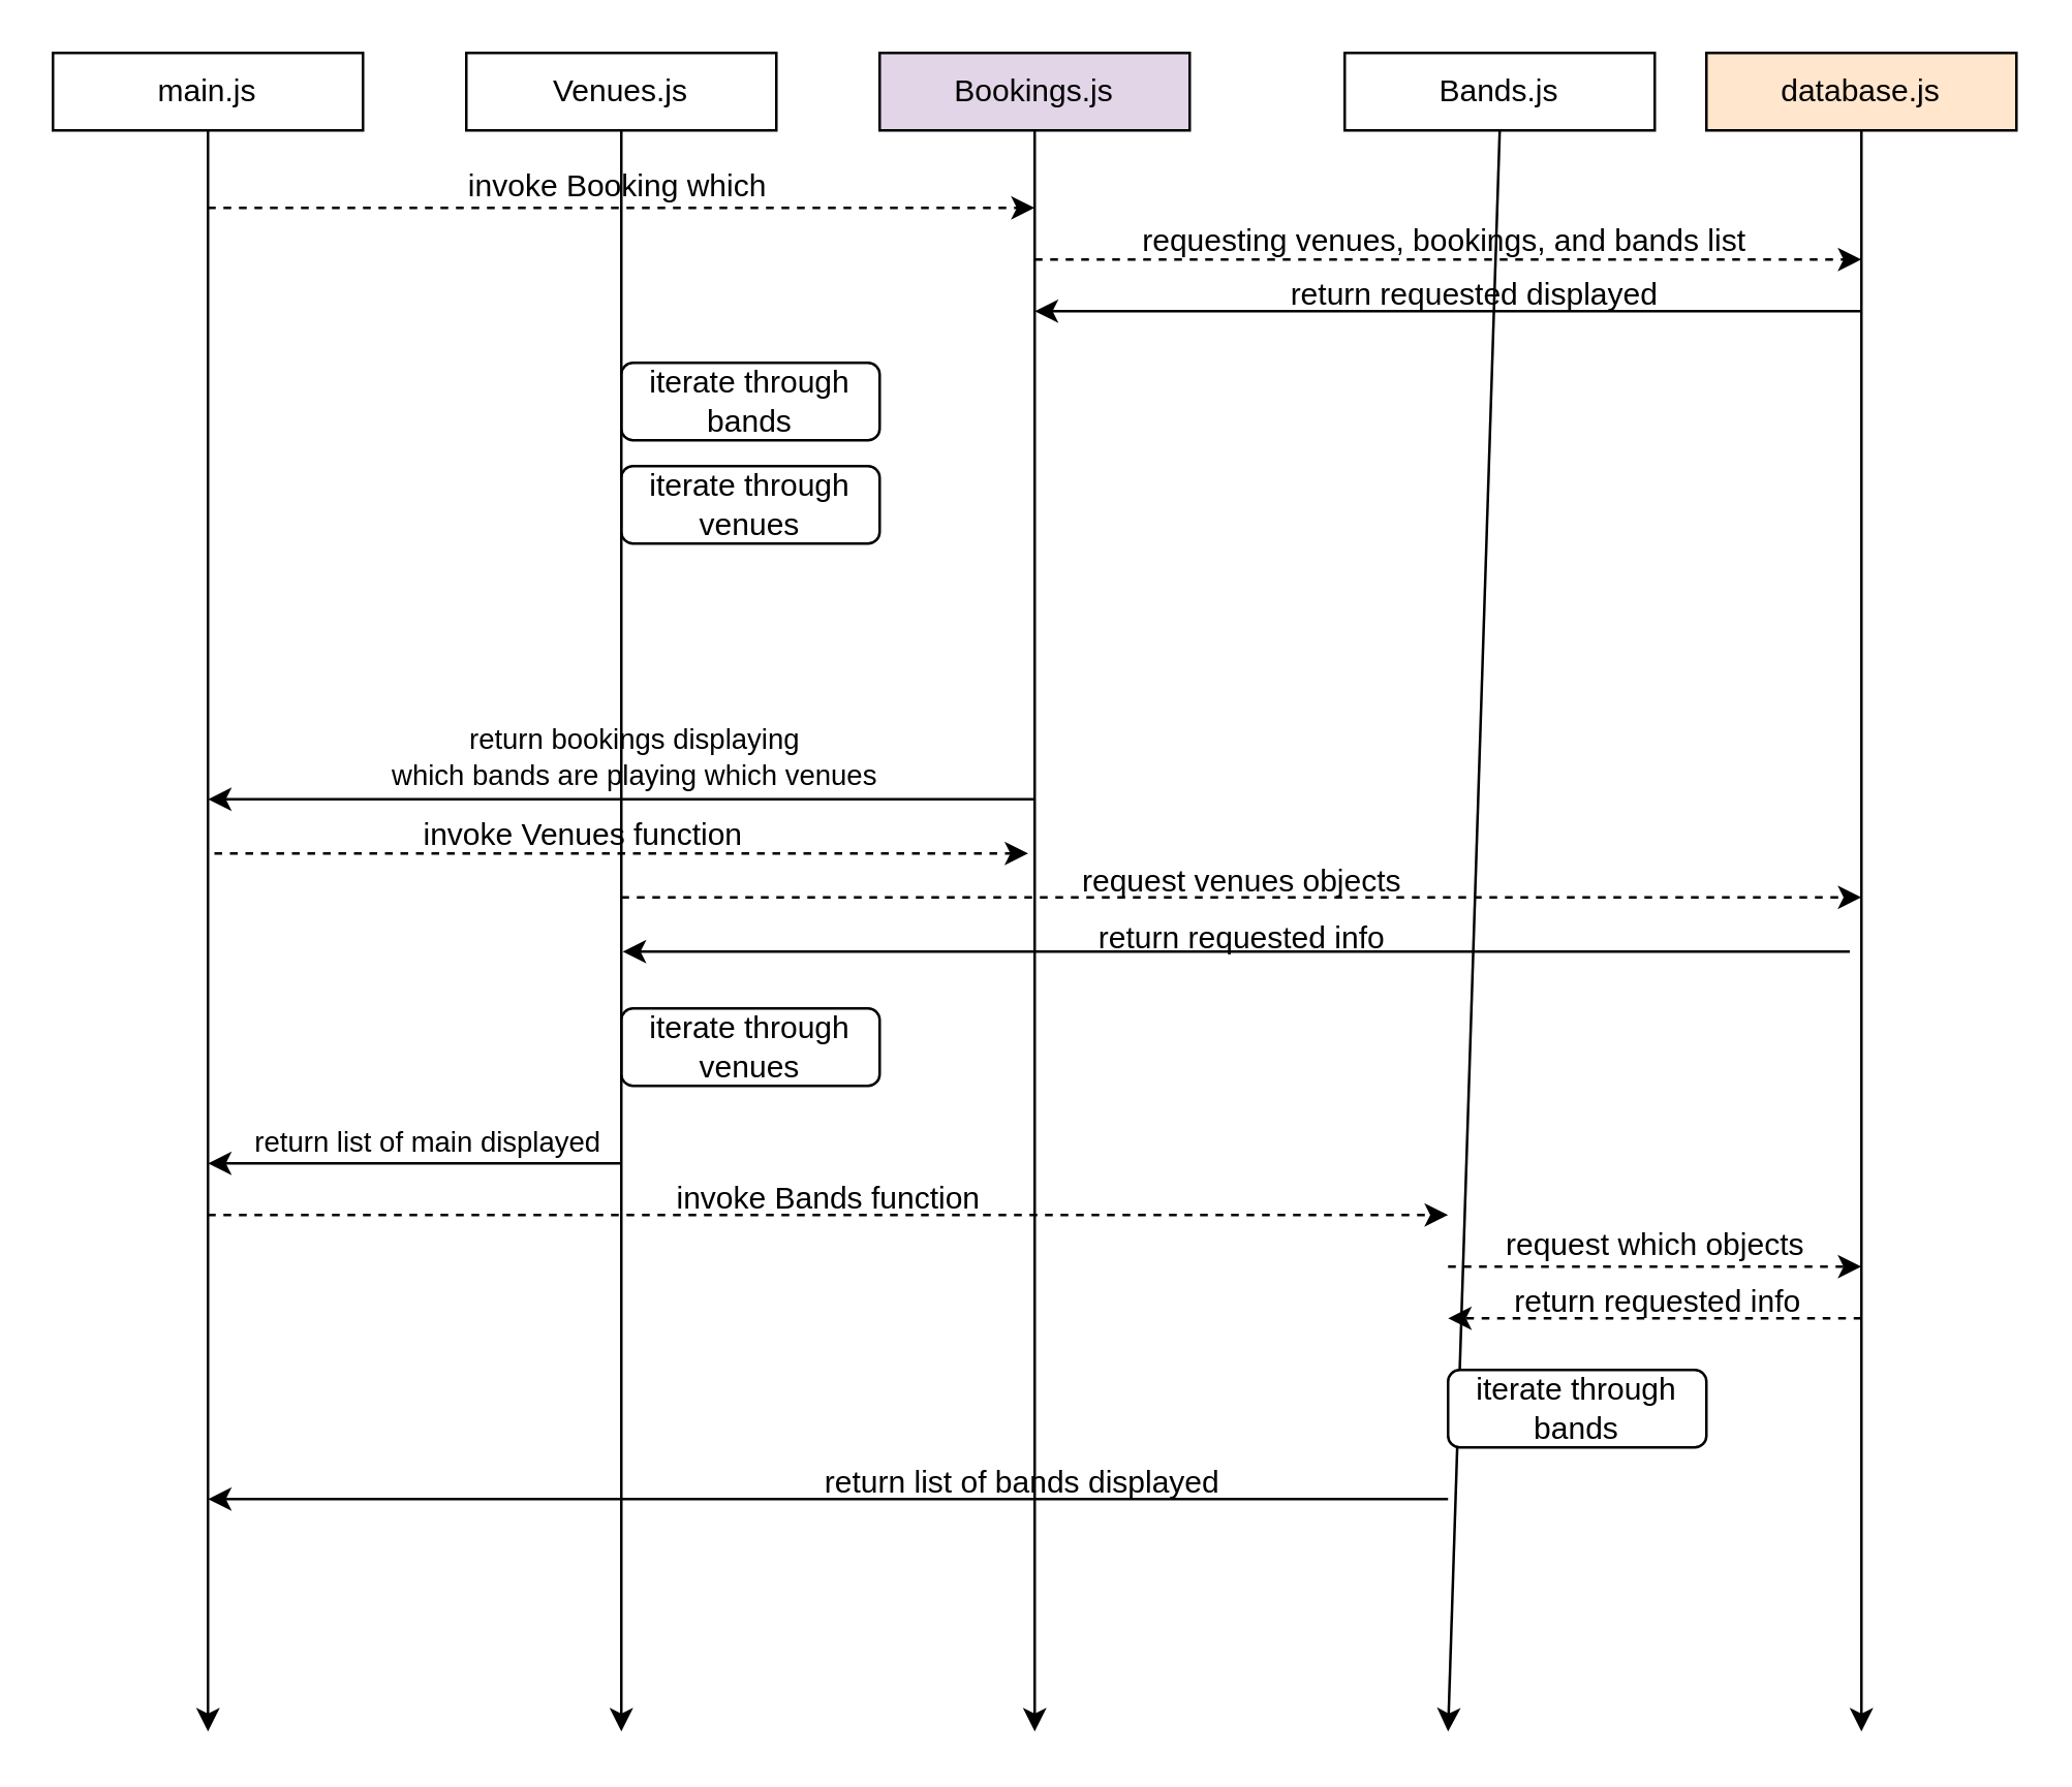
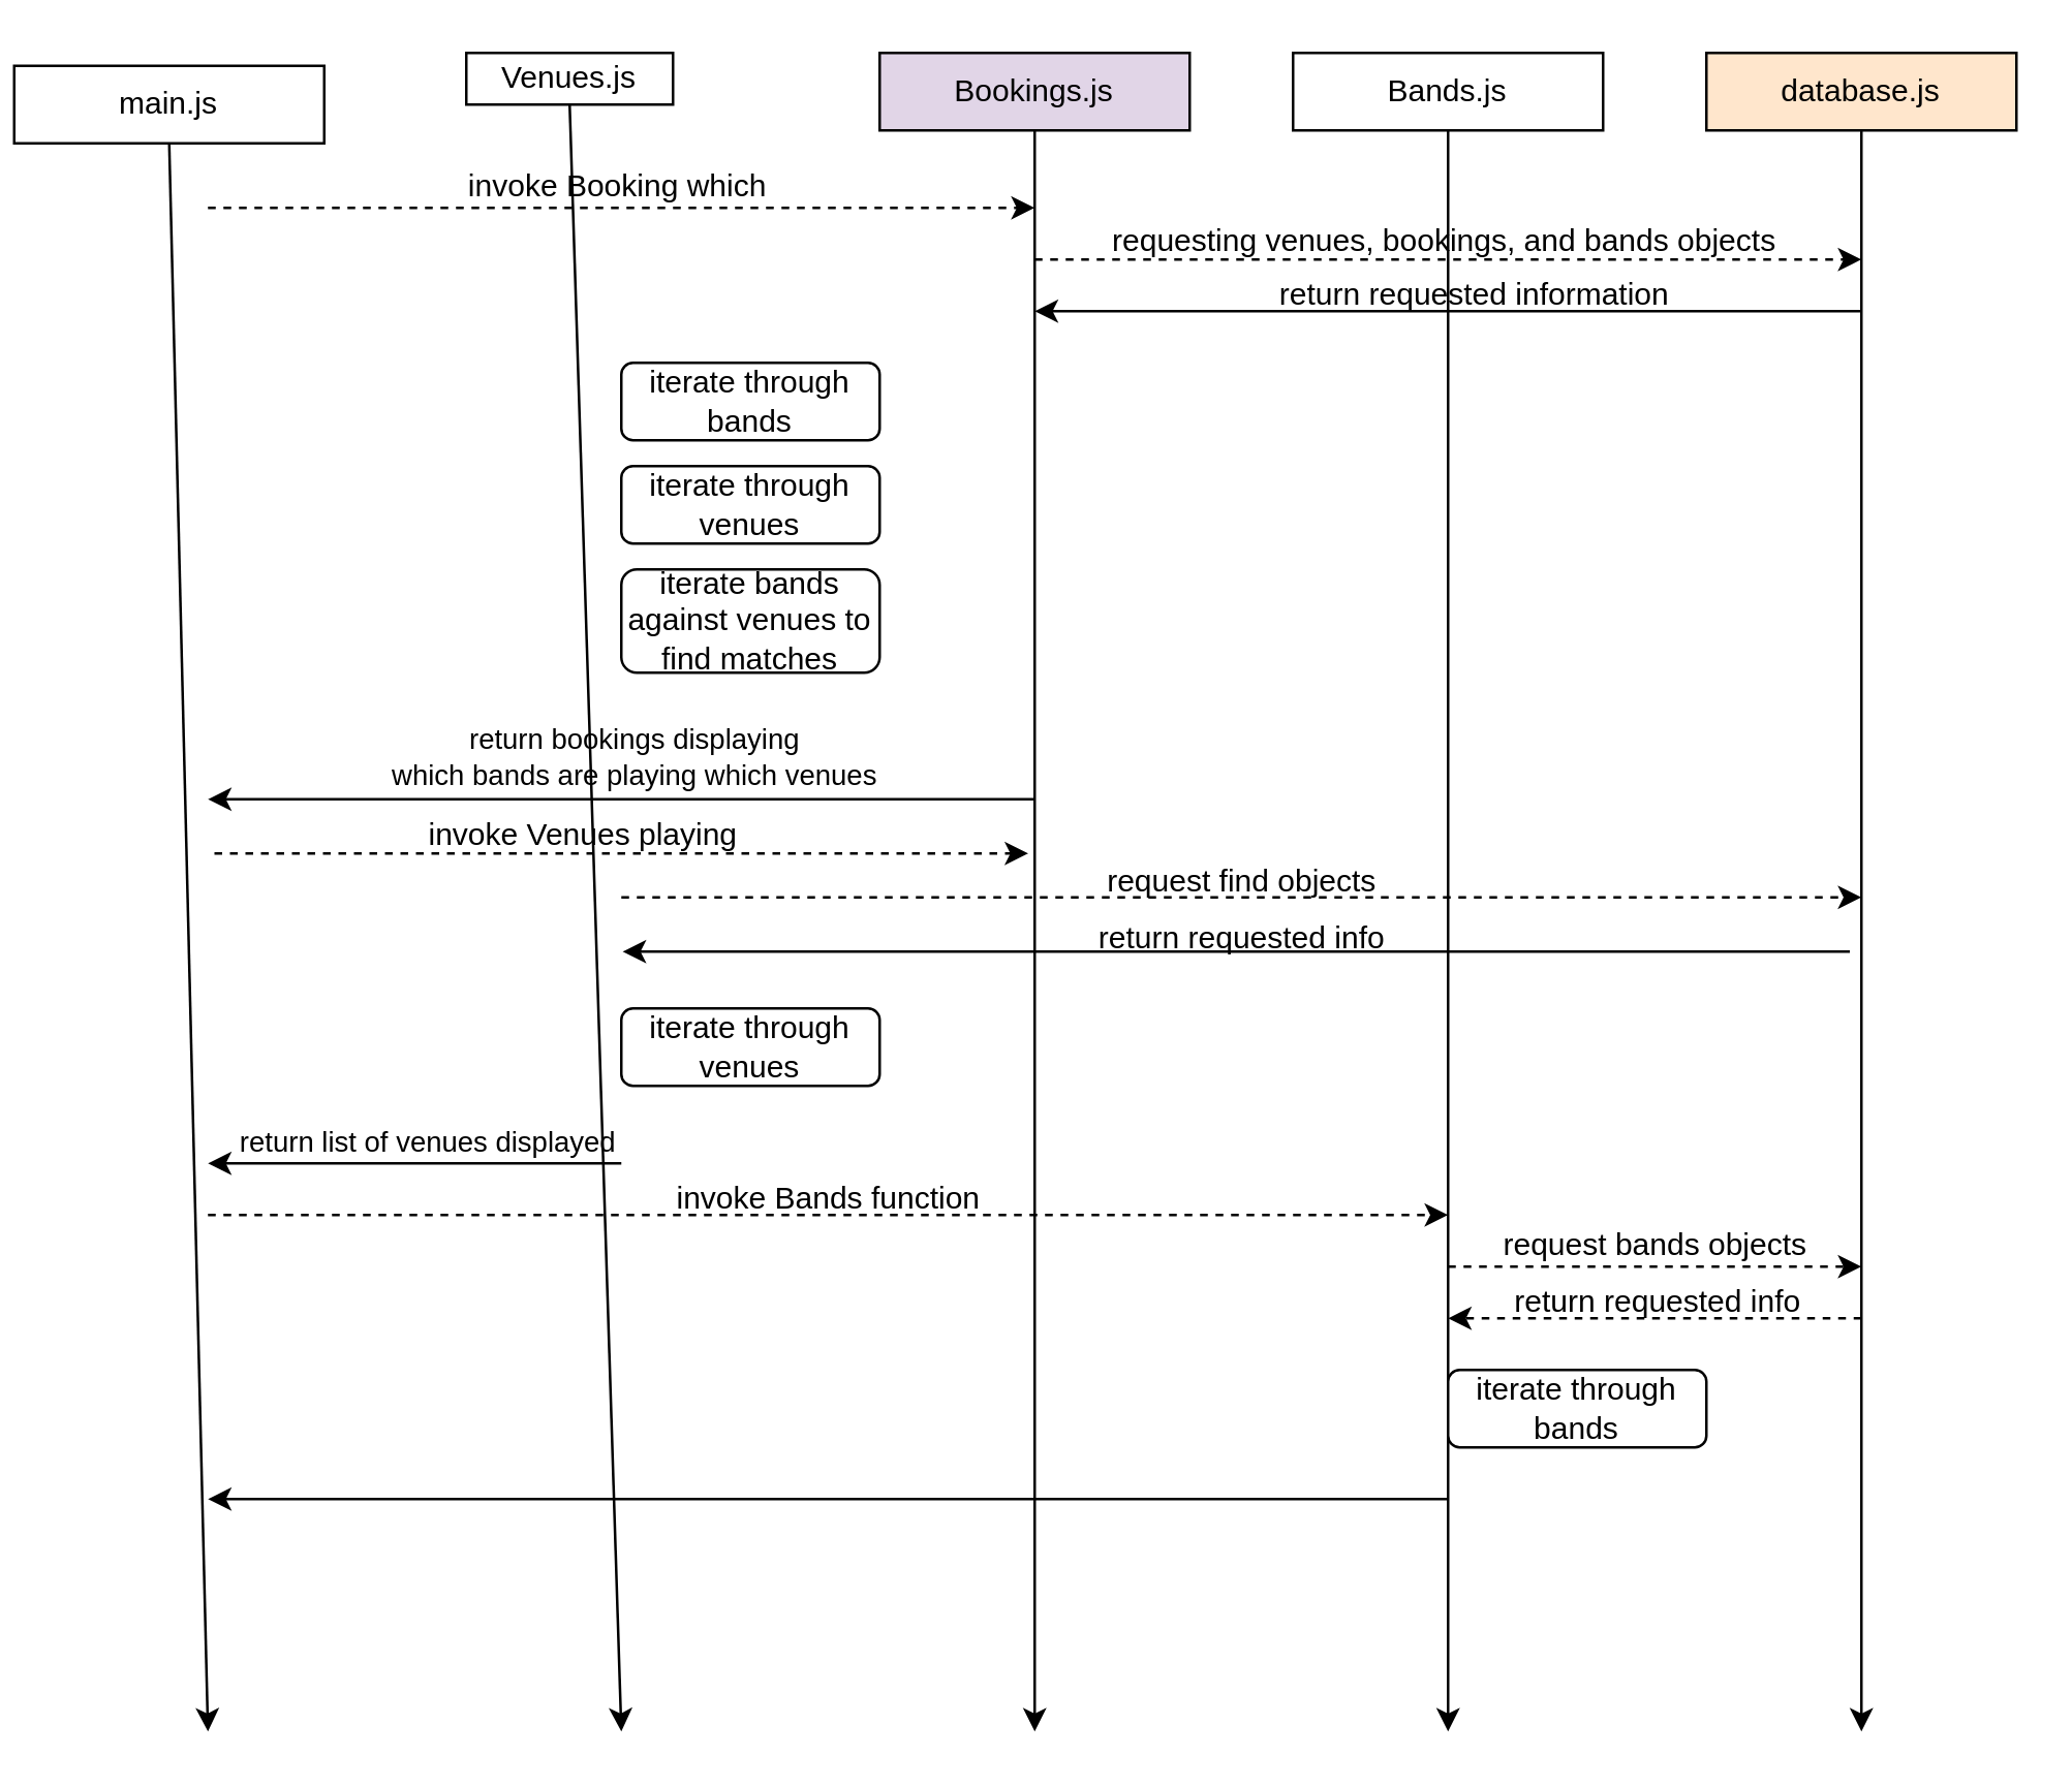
- <mxCell id="2" value="main.js" style="rounded=0;whiteSpace=wrap;html=1;" vertex="1" parent="1"><mxGeometry x="20" y="20" width="120" height="30" as="geometry" /></mxCell>
+ <mxCell id="2" value="main.js" style="rounded=0;whiteSpace=wrap;html=1;" vertex="1" parent="1"><mxGeometry x="5" y="25" width="120" height="30" as="geometry" /></mxCell>
- <mxCell id="3" value="Venues.js" style="rounded=0;whiteSpace=wrap;html=1;" vertex="1" parent="1"><mxGeometry x="180" y="20" width="120" height="30" as="geometry" /></mxCell>
+ <mxCell id="3" value="Venues.js" style="rounded=0;whiteSpace=wrap;html=1;" vertex="1" parent="1"><mxGeometry x="180" y="20" width="80" height="20" as="geometry" /></mxCell>
- <mxCell id="5" value="Bands.js" style="rounded=0;whiteSpace=wrap;html=1;" vertex="1" parent="1"><mxGeometry x="520" y="20" width="120" height="30" as="geometry" /></mxCell>
+ <mxCell id="5" value="Bands.js" style="rounded=0;whiteSpace=wrap;html=1;" vertex="1" parent="1"><mxGeometry x="500" y="20" width="120" height="30" as="geometry" /></mxCell>
- <mxCell id="14" value="requesting venues, bookings, and bands list&amp;nbsp;" style="text;html=1;align=center;verticalAlign=middle;resizable=0;points=[];autosize=1;strokeColor=none;fillColor=none;" vertex="1" parent="1"><mxGeometry x="420" y="78" width="280" height="30" as="geometry" /></mxCell>
+ <mxCell id="14" value="requesting venues, bookings, and bands objects&amp;nbsp;" style="text;html=1;align=center;verticalAlign=middle;resizable=0;points=[];autosize=1;strokeColor=none;fillColor=none;" vertex="1" parent="1"><mxGeometry x="420" y="78" width="280" height="30" as="geometry" /></mxCell>
- <mxCell id="16" value="return requested displayed" style="text;html=1;align=center;verticalAlign=middle;resizable=0;points=[];autosize=1;strokeColor=none;fillColor=none;" vertex="1" parent="1"><mxGeometry x="485" y="99" width="170" height="30" as="geometry" /></mxCell>
+ <mxCell id="16" value="return requested information" style="text;html=1;align=center;verticalAlign=middle;resizable=0;points=[];autosize=1;strokeColor=none;fillColor=none;" vertex="1" parent="1"><mxGeometry x="485" y="99" width="170" height="30" as="geometry" /></mxCell>
+ <mxCell id="19" value="iterate bands against venues to find matches" style="rounded=1;whiteSpace=wrap;html=1;" vertex="1" parent="1"><mxGeometry x="240" y="220" width="100" height="40" as="geometry" /></mxCell>
- <mxCell id="22" value="&lt;font style=&quot;font-size: 12px;&quot;&gt;invoke Venues function&lt;/font&gt;" style="text;html=1;align=center;verticalAlign=middle;resizable=0;points=[];autosize=1;strokeColor=none;fillColor=none;fontSize=11;" vertex="1" parent="1"><mxGeometry x="150" y="308" width="150" height="30" as="geometry" /></mxCell>
+ <mxCell id="22" value="&lt;font style=&quot;font-size: 12px;&quot;&gt;invoke Venues playing&lt;/font&gt;" style="text;html=1;align=center;verticalAlign=middle;resizable=0;points=[];autosize=1;strokeColor=none;fillColor=none;fontSize=11;" vertex="1" parent="1"><mxGeometry x="150" y="308" width="150" height="30" as="geometry" /></mxCell>
- <mxCell id="24" value="request venues objects" style="text;html=1;align=center;verticalAlign=middle;resizable=0;points=[];autosize=1;strokeColor=none;fillColor=none;fontSize=12;" vertex="1" parent="1"><mxGeometry x="405" y="326" width="150" height="30" as="geometry" /></mxCell>
+ <mxCell id="24" value="request find objects" style="text;html=1;align=center;verticalAlign=middle;resizable=0;points=[];autosize=1;strokeColor=none;fillColor=none;fontSize=12;" vertex="1" parent="1"><mxGeometry x="405" y="326" width="150" height="30" as="geometry" /></mxCell>
- <mxCell id="31" value="&lt;font style=&quot;font-size: 11px;&quot;&gt;return list of main displayed&lt;/font&gt;" style="text;html=1;align=center;verticalAlign=middle;resizable=0;points=[];autosize=1;strokeColor=none;fillColor=none;fontSize=12;" vertex="1" parent="1"><mxGeometry x="80" y="427" width="170" height="30" as="geometry" /></mxCell>
+ <mxCell id="31" value="&lt;font style=&quot;font-size: 11px;&quot;&gt;return list of venues displayed&lt;/font&gt;" style="text;html=1;align=center;verticalAlign=middle;resizable=0;points=[];autosize=1;strokeColor=none;fillColor=none;fontSize=12;" vertex="1" parent="1"><mxGeometry x="80" y="427" width="170" height="30" as="geometry" /></mxCell>
- <mxCell id="35" value="request which objects" style="text;html=1;align=center;verticalAlign=middle;resizable=0;points=[];autosize=1;strokeColor=none;fillColor=none;fontSize=12;" vertex="1" parent="1"><mxGeometry x="570" y="467" width="140" height="30" as="geometry" /></mxCell>
+ <mxCell id="35" value="request bands objects" style="text;html=1;align=center;verticalAlign=middle;resizable=0;points=[];autosize=1;strokeColor=none;fillColor=none;fontSize=12;" vertex="1" parent="1"><mxGeometry x="570" y="467" width="140" height="30" as="geometry" /></mxCell>
- <mxCell id="40" value="return list of bands displayed" style="text;html=1;align=center;verticalAlign=middle;resizable=0;points=[];autosize=1;strokeColor=none;fillColor=none;fontSize=12;" vertex="1" parent="1"><mxGeometry x="305" y="559" width="180" height="30" as="geometry" /></mxCell>
